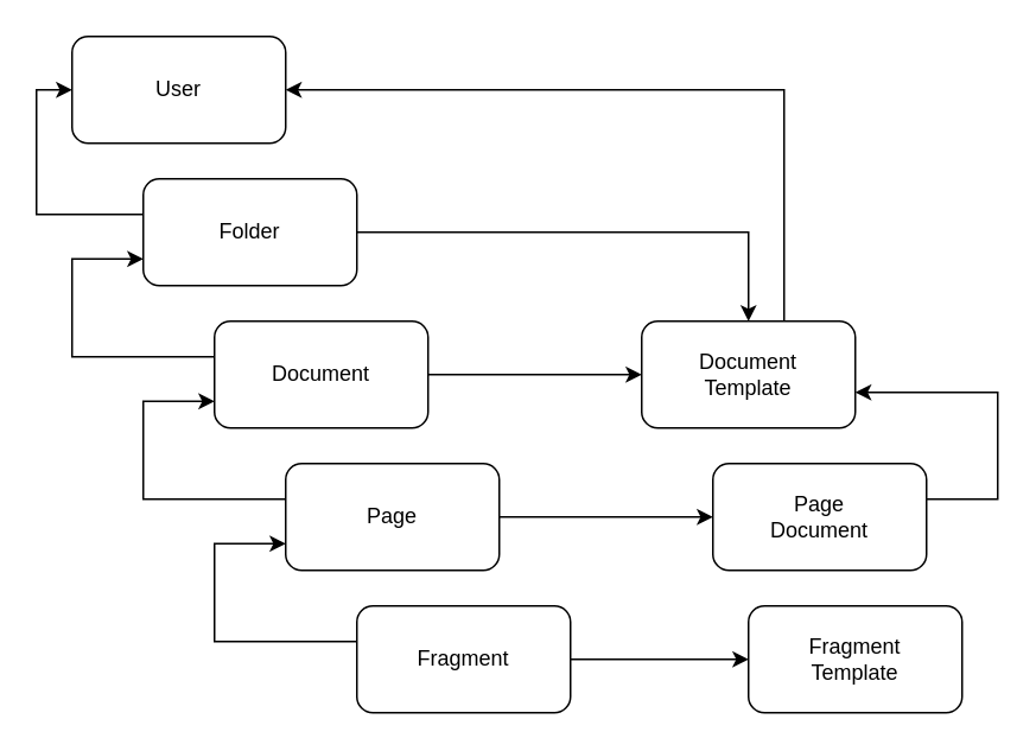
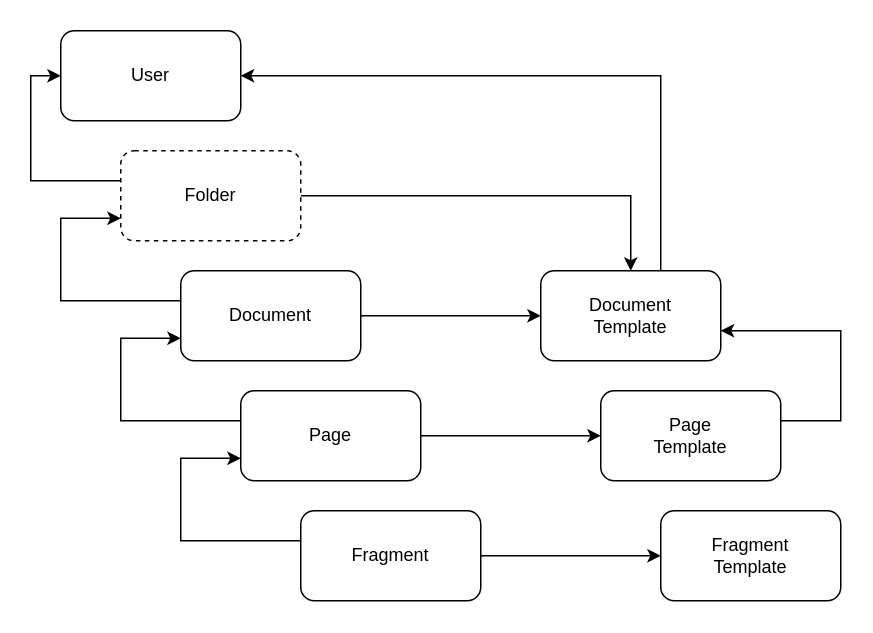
- <mxCell id="4" value="Folder" style="rounded=1;whiteSpace=wrap;html=1;" vertex="1" parent="1"><mxGeometry x="80" y="100" width="120" height="60" as="geometry" /></mxCell>
+ <mxCell id="4" value="Folder" style="rounded=1;whiteSpace=wrap;html=1;dashed=1;" vertex="1" parent="1"><mxGeometry x="80" y="100" width="120" height="60" as="geometry" /></mxCell>
- <mxCell id="17" value="Page&lt;div&gt;Document&lt;/div&gt;" style="rounded=1;whiteSpace=wrap;html=1;" vertex="1" parent="1"><mxGeometry x="400" y="260" width="120" height="60" as="geometry" /></mxCell>
+ <mxCell id="17" value="Page&lt;div&gt;Template&lt;/div&gt;" style="rounded=1;whiteSpace=wrap;html=1;" vertex="1" parent="1"><mxGeometry x="400" y="260" width="120" height="60" as="geometry" /></mxCell>
- <mxCell id="18" value="Fragment&lt;div&gt;Template&lt;/div&gt;" style="rounded=1;whiteSpace=wrap;html=1;" vertex="1" parent="1"><mxGeometry x="420" y="340" width="120" height="60" as="geometry" /></mxCell>
+ <mxCell id="18" value="Fragment&lt;div&gt;Template&lt;/div&gt;" style="rounded=1;whiteSpace=wrap;html=1;" vertex="1" parent="1"><mxGeometry x="440" y="340" width="120" height="60" as="geometry" /></mxCell>
